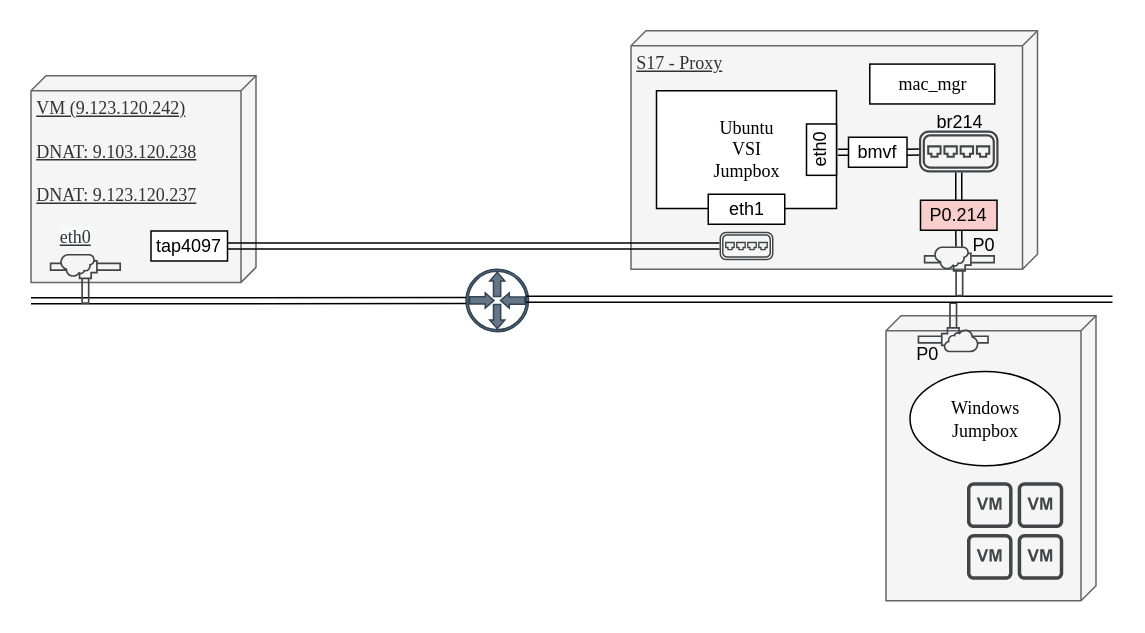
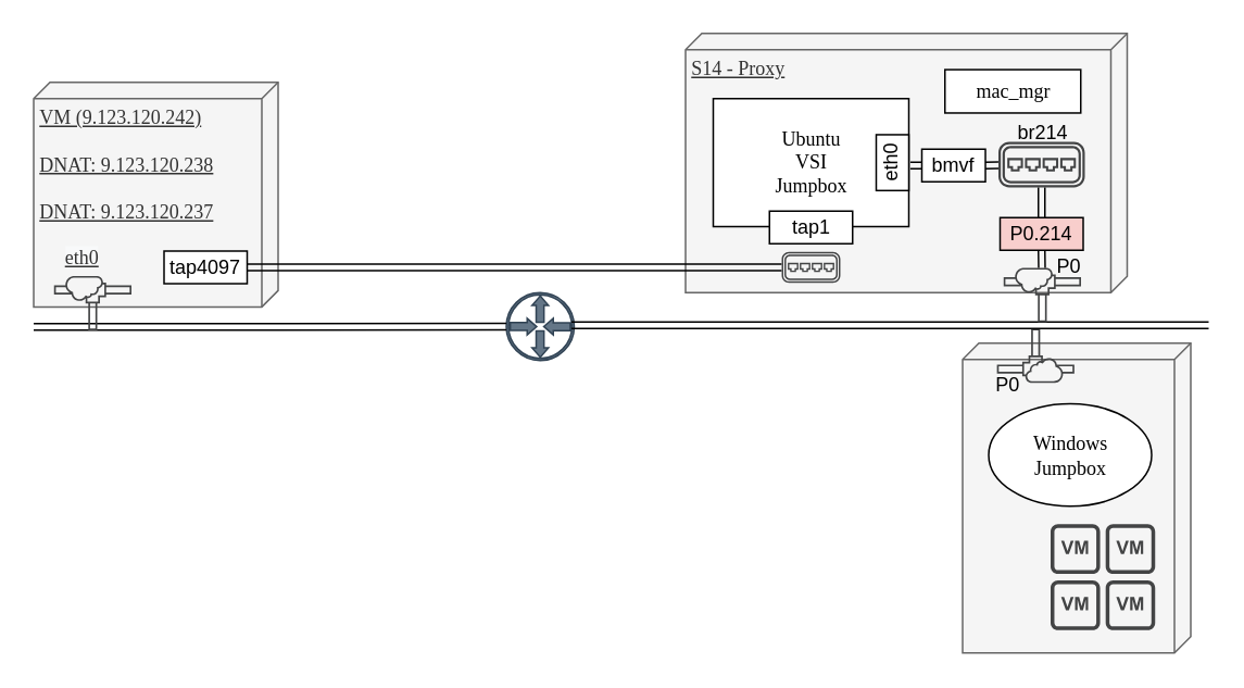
- <mxCell id="2" value="S17 - Proxy" style="verticalAlign=top;align=left;spacingTop=8;spacingLeft=2;spacingRight=12;shape=cube;size=10;direction=south;fontStyle=4;html=1;rounded=0;shadow=0;comic=0;labelBackgroundColor=none;strokeColor=#666666;strokeWidth=1;fillColor=#f5f5f5;fontFamily=Verdana;fontSize=12;fontColor=#333333;" parent="1" vertex="1"><mxGeometry height="159" width="271" as="geometry" y="20" x="420" /></mxCell>
+ <mxCell id="2" value="S14 - Proxy" style="verticalAlign=top;align=left;spacingTop=8;spacingLeft=2;spacingRight=12;shape=cube;size=10;direction=south;fontStyle=4;html=1;rounded=0;shadow=0;comic=0;labelBackgroundColor=none;strokeColor=#666666;strokeWidth=1;fillColor=#f5f5f5;fontFamily=Verdana;fontSize=12;fontColor=#333333;" parent="1" vertex="1"><mxGeometry height="159" width="271" as="geometry" y="20" x="420" /></mxCell>
- <mxCell id="24" value="VM (9.123.120.242)&lt;br&gt;&lt;br&gt;DNAT: 9.103.120.238&lt;br&gt;&lt;br&gt;DNAT: 9.123.120.237" style="verticalAlign=top;align=left;spacingTop=8;spacingLeft=2;spacingRight=12;shape=cube;size=10;direction=south;fontStyle=4;html=1;rounded=0;shadow=0;comic=0;labelBackgroundColor=none;strokeColor=#666666;strokeWidth=1;fillColor=#f5f5f5;fontFamily=Verdana;fontSize=12;fontColor=#333333;" parent="1" vertex="1"><mxGeometry height="137.77" width="150" as="geometry" y="50" x="20" /></mxCell>
+ <mxCell id="24" value="VM (9.123.120.242)&lt;br&gt;&lt;br&gt;DNAT: 9.123.120.238&lt;br&gt;&lt;br&gt;DNAT: 9.123.120.237" style="verticalAlign=top;align=left;spacingTop=8;spacingLeft=2;spacingRight=12;shape=cube;size=10;direction=south;fontStyle=4;html=1;rounded=0;shadow=0;comic=0;labelBackgroundColor=none;strokeColor=#666666;strokeWidth=1;fillColor=#f5f5f5;fontFamily=Verdana;fontSize=12;fontColor=#333333;" parent="1" vertex="1"><mxGeometry height="137.77" width="150" as="geometry" y="50" x="20" /></mxCell>
- <mxCell id="22" value="eth1" style="rounded=0;whiteSpace=wrap;html=1;" parent="1" vertex="1"><mxGeometry height="20" width="51" as="geometry" y="129" x="471.5" /></mxCell>
+ <mxCell id="22" value="tap1" style="rounded=0;whiteSpace=wrap;html=1;" parent="1" vertex="1"><mxGeometry height="20" width="51" as="geometry" y="129" x="471.5" /></mxCell>
